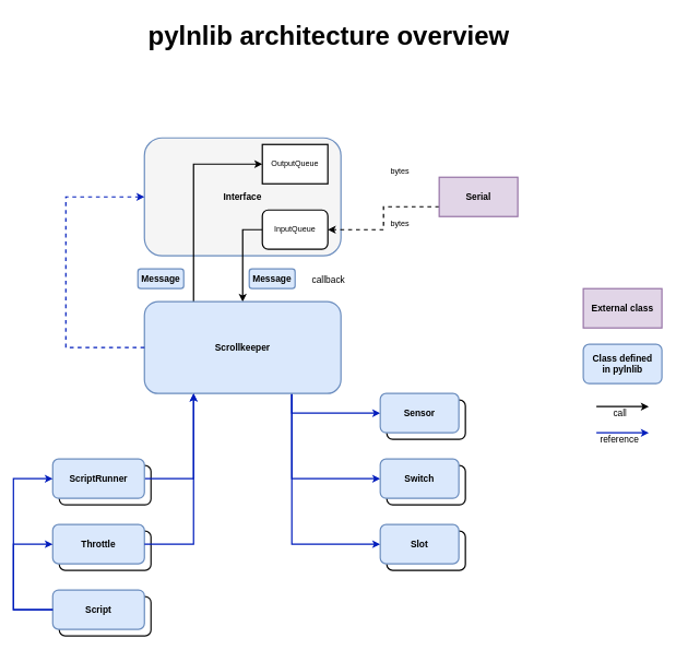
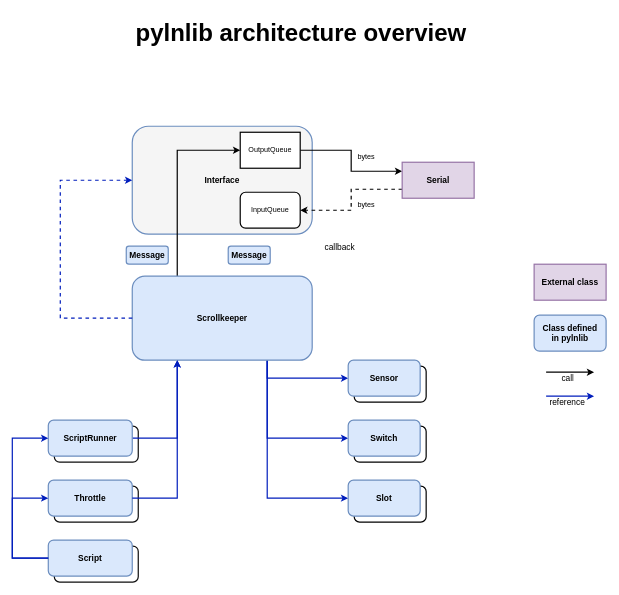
+ <mxCell id="6" style="edgeStyle=orthogonalEdgeStyle;rounded=0;orthogonalLoop=1;jettySize=auto;html=1;exitX=1;exitY=0.5;exitDx=0;exitDy=0;entryX=0;entryY=0.25;entryDx=0;entryDy=0;strokeWidth=2;" parent="1" source="7" target="11" edge="1"><mxGeometry relative="1" as="geometry" /></mxCell>
- <mxCell id="8" style="edgeStyle=orthogonalEdgeStyle;rounded=0;orthogonalLoop=1;jettySize=auto;html=1;exitX=0;exitY=0.5;exitDx=0;exitDy=0;strokeWidth=2;" parent="1" source="9" target="16" edge="1"><mxGeometry relative="1" as="geometry"><Array as="points"><mxPoint x="370" y="350" /></Array></mxGeometry></mxCell>
- <mxCell id="21" value="callback" style="text;strokeColor=none;fillColor=none;align=left;verticalAlign=middle;spacingLeft=4;spacingRight=4;overflow=hidden;points=[[0,0.5],[1,0.5]];portConstraint=eastwest;rotatable=0;fontSize=14;strokeWidth=2;" parent="1" vertex="1"><mxGeometry x="470" y="410" width="80" height="30" as="geometry" /></mxCell>
+ <mxCell id="21" value="callback" style="text;strokeColor=none;fillColor=none;align=left;verticalAlign=middle;spacingLeft=4;spacingRight=4;overflow=hidden;points=[[0,0.5],[1,0.5]];portConstraint=eastwest;rotatable=0;fontSize=14;strokeWidth=2;" parent="1" vertex="1"><mxGeometry x="535" y="395" width="80" height="30" as="geometry" /></mxCell>
